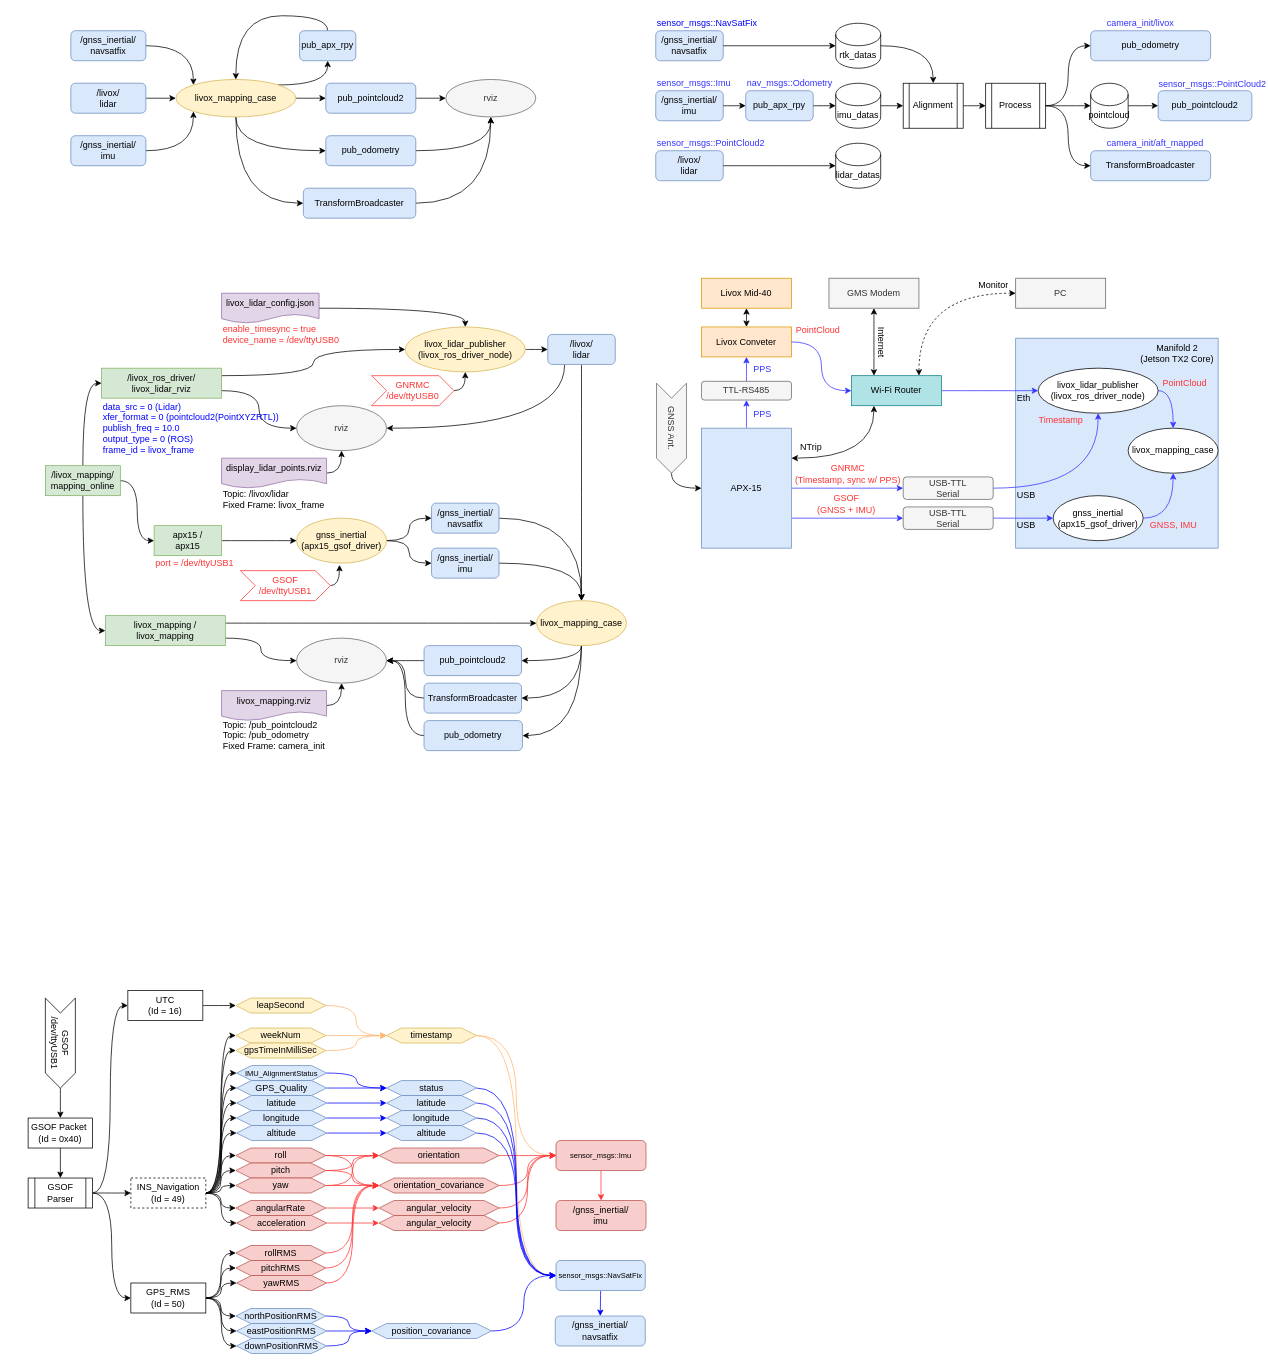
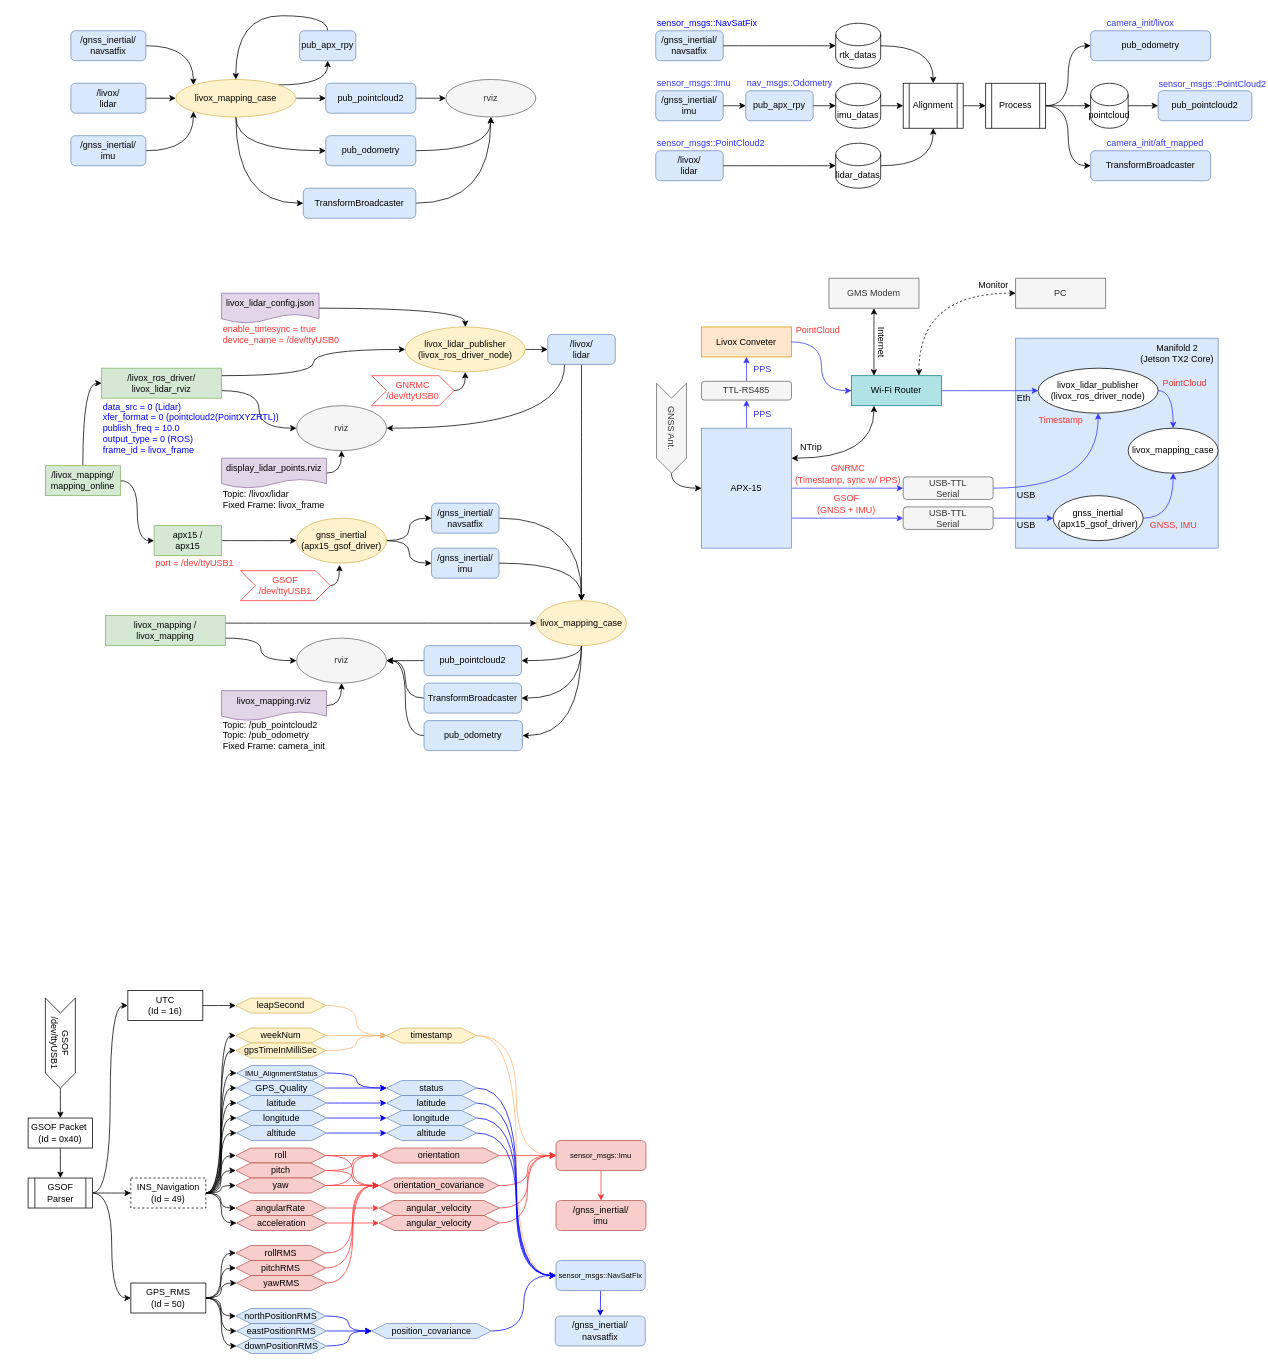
+ <mxCell id="199" style="edgeStyle=orthogonalEdgeStyle;curved=1;rounded=0;orthogonalLoop=1;jettySize=auto;html=1;exitX=1;exitY=0.5;exitDx=0;exitDy=0;exitPerimeter=0;entryX=0.5;entryY=1;entryDx=0;entryDy=0;fontSize=12;fontColor=#3333FF;" parent="172" source="180" target="197" edge="1"><mxGeometry relative="1" as="geometry"><mxPoint x="510" y="200" as="targetPoint" /></mxGeometry></mxCell>
- <mxCell id="215" value="Livox Mid-40" style="rounded=0;whiteSpace=wrap;html=1;fontSize=12;align=center;fillColor=#ffe6cc;strokeColor=#d79b00;" parent="1" vertex="1"><mxGeometry x="935" y="370" width="120" height="40" as="geometry" /></mxCell>
- <mxCell id="216" style="edgeStyle=orthogonalEdgeStyle;curved=1;rounded=0;orthogonalLoop=1;jettySize=auto;html=1;exitX=0.5;exitY=0;exitDx=0;exitDy=0;entryX=0.5;entryY=1;entryDx=0;entryDy=0;fontSize=12;fontColor=#FF3333;startArrow=classic;startFill=1;endArrow=classic;endFill=1;" parent="1" source="217" target="215" edge="1"><mxGeometry relative="1" as="geometry" /></mxCell>
- <mxCell id="21" style="edgeStyle=orthogonalEdgeStyle;curved=1;rounded=0;orthogonalLoop=1;jettySize=auto;html=1;exitX=0.5;exitY=1;exitDx=0;exitDy=0;entryX=0;entryY=0.5;entryDx=0;entryDy=0;fontSize=12;fontColor=#000000;" parent="1" source="23" target="26" edge="1"><mxGeometry relative="1" as="geometry" /></mxCell>
